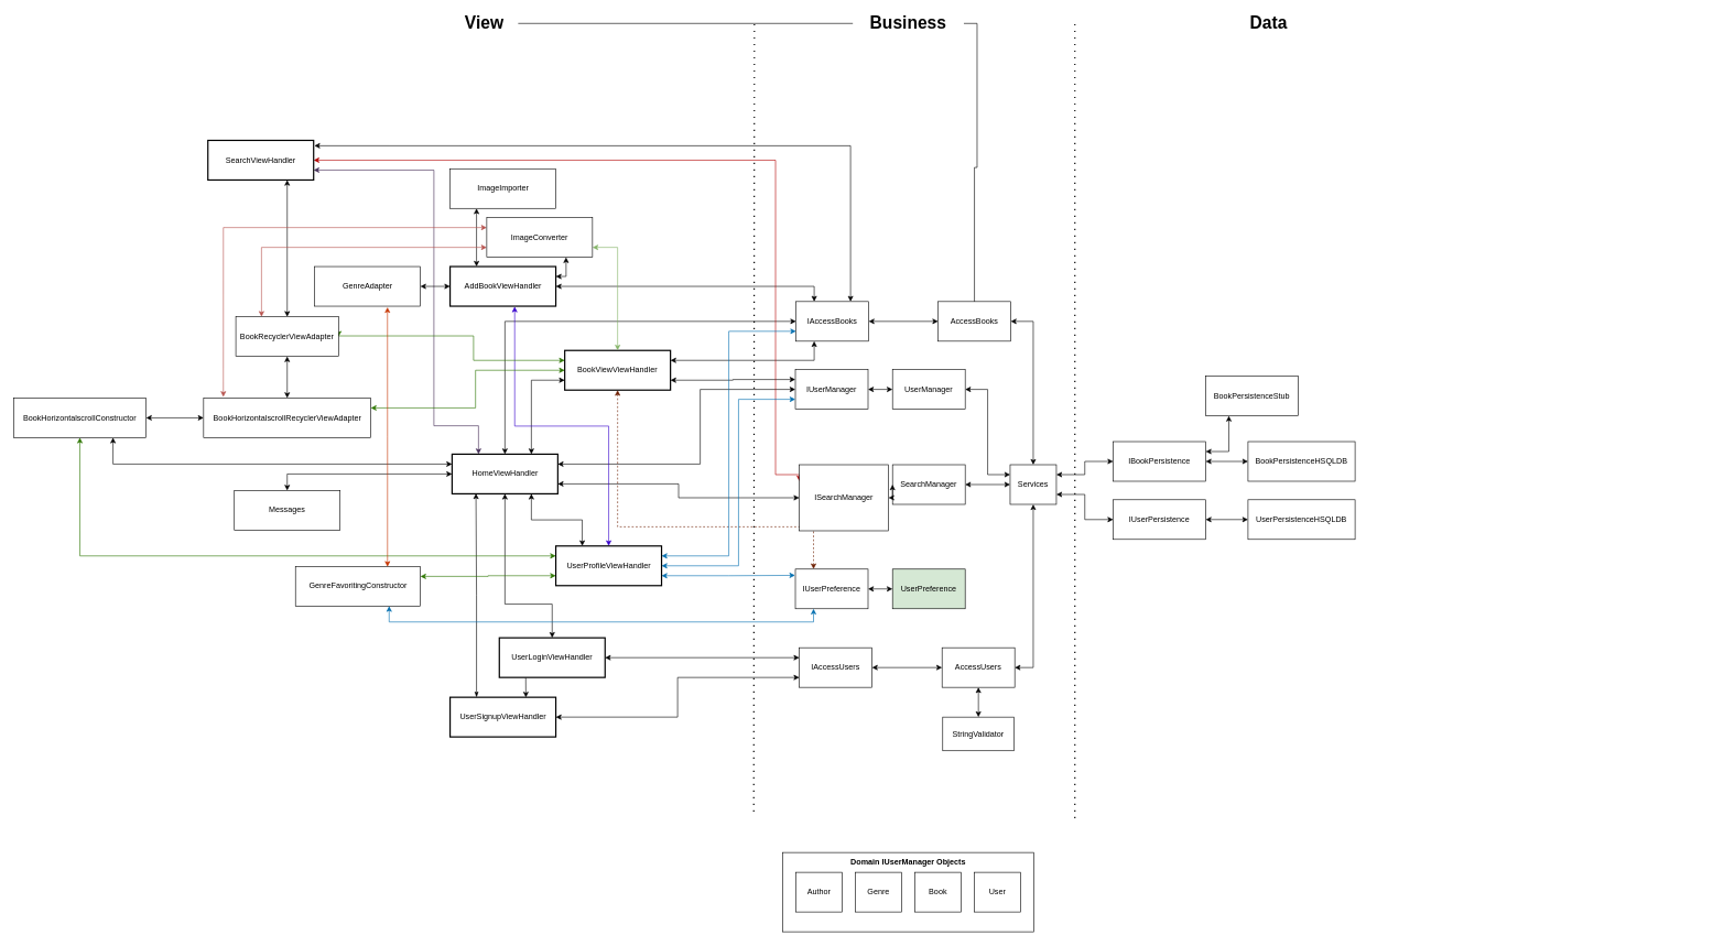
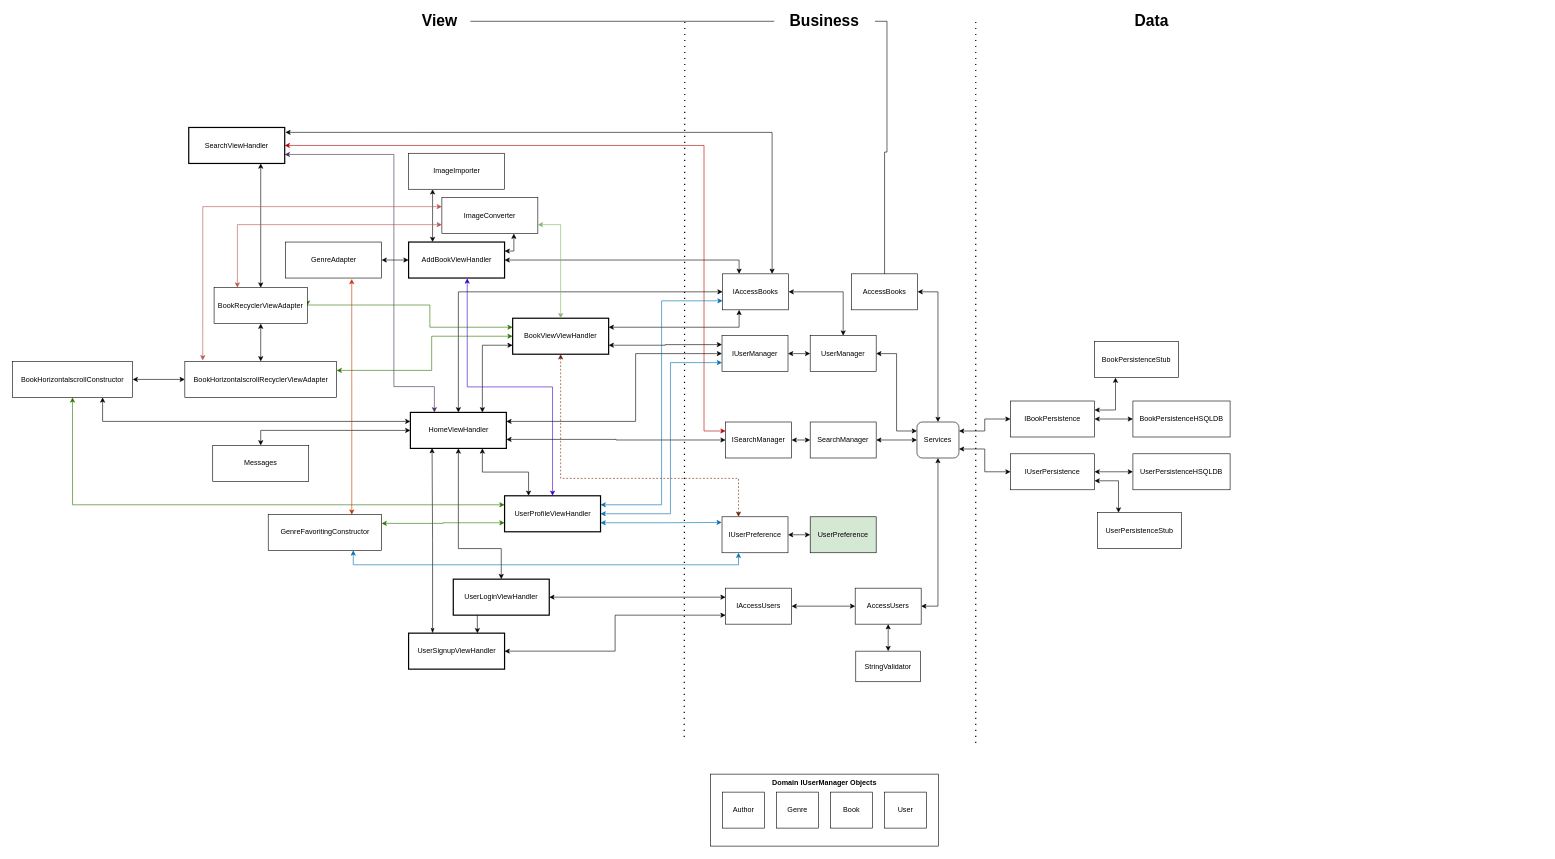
- <mxCell id="60" style="edgeStyle=orthogonalEdgeStyle;rounded=0;orthogonalLoop=1;jettySize=auto;html=1;exitX=1;exitY=0.5;exitDx=0;exitDy=0;entryX=0;entryY=0.5;entryDx=0;entryDy=0;startArrow=classic;startFill=1;" edge="1" parent="1" source="61" target="22"><mxGeometry relative="1" as="geometry" /></mxCell>
+ <mxCell id="60" style="edgeStyle=orthogonalEdgeStyle;rounded=0;orthogonalLoop=1;jettySize=auto;html=1;exitX=1;exitY=0.5;exitDx=0;exitDy=0;startArrow=classic;startFill=1;" edge="1" parent="1" source="61" target="63"><mxGeometry relative="1" as="geometry" /></mxCell>
- <mxCell id="18" value="Services" style="rounded=0;whiteSpace=wrap;html=1;labelBackgroundColor=none;" vertex="1" parent="1"><mxGeometry x="1528" y="703" width="70" height="60" as="geometry" /></mxCell>
+ <mxCell id="18" value="Services" style="whiteSpace=wrap;html=1;labelBackgroundColor=none;rounded=1;" vertex="1" parent="1"><mxGeometry x="1528" y="703" width="70" height="60" as="geometry" /></mxCell>
- <mxCell id="78" value="&lt;div&gt;ISearchManager&lt;/div&gt;" style="rounded=0;whiteSpace=wrap;html=1;labelBackgroundColor=none;" vertex="1" parent="1"><mxGeometry x="1209" y="703" width="135" height="100" as="geometry" /></mxCell>
+ <mxCell id="78" value="&lt;div&gt;ISearchManager&lt;/div&gt;" style="rounded=0;whiteSpace=wrap;html=1;labelBackgroundColor=none;" vertex="1" parent="1"><mxGeometry x="1209" y="703" width="110" height="60" as="geometry" /></mxCell>
+ <mxCell id="47" style="edgeStyle=orthogonalEdgeStyle;rounded=0;orthogonalLoop=1;jettySize=auto;html=1;exitX=1;exitY=0.75;exitDx=0;exitDy=0;entryX=0.25;entryY=0;entryDx=0;entryDy=0;startArrow=classic;startFill=1;" edge="1" parent="1" source="48" target="25"><mxGeometry relative="1" as="geometry" /></mxCell>
+ <mxCell id="25" value="UserPersistenceStub" style="rounded=0;whiteSpace=wrap;html=1;labelBackgroundColor=none;" vertex="1" parent="1"><mxGeometry x="1829" y="854" width="140" height="60" as="geometry" /></mxCell>
